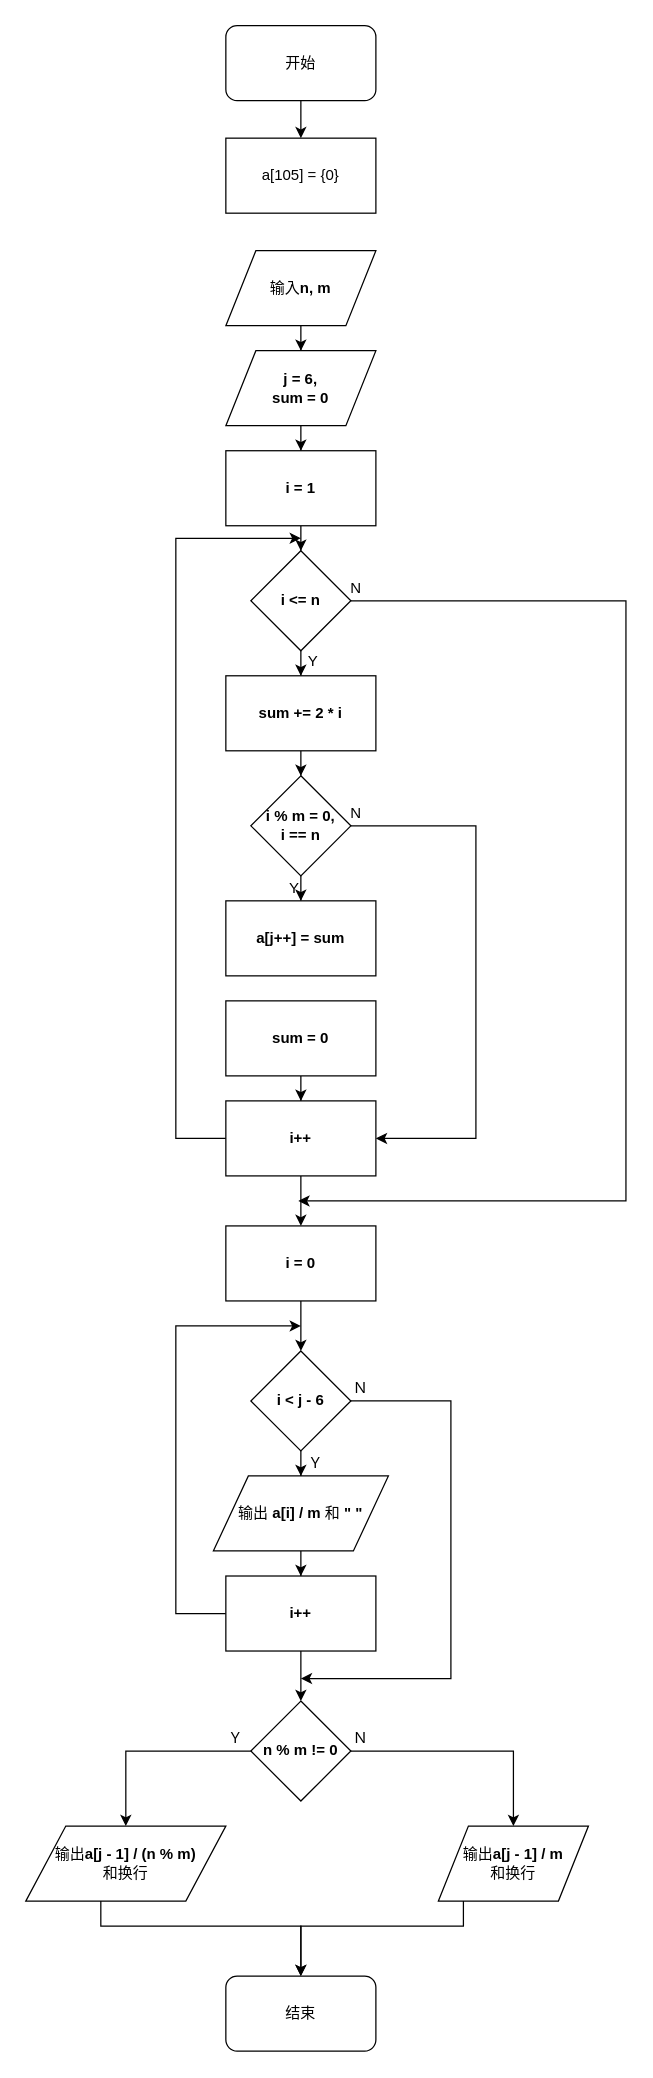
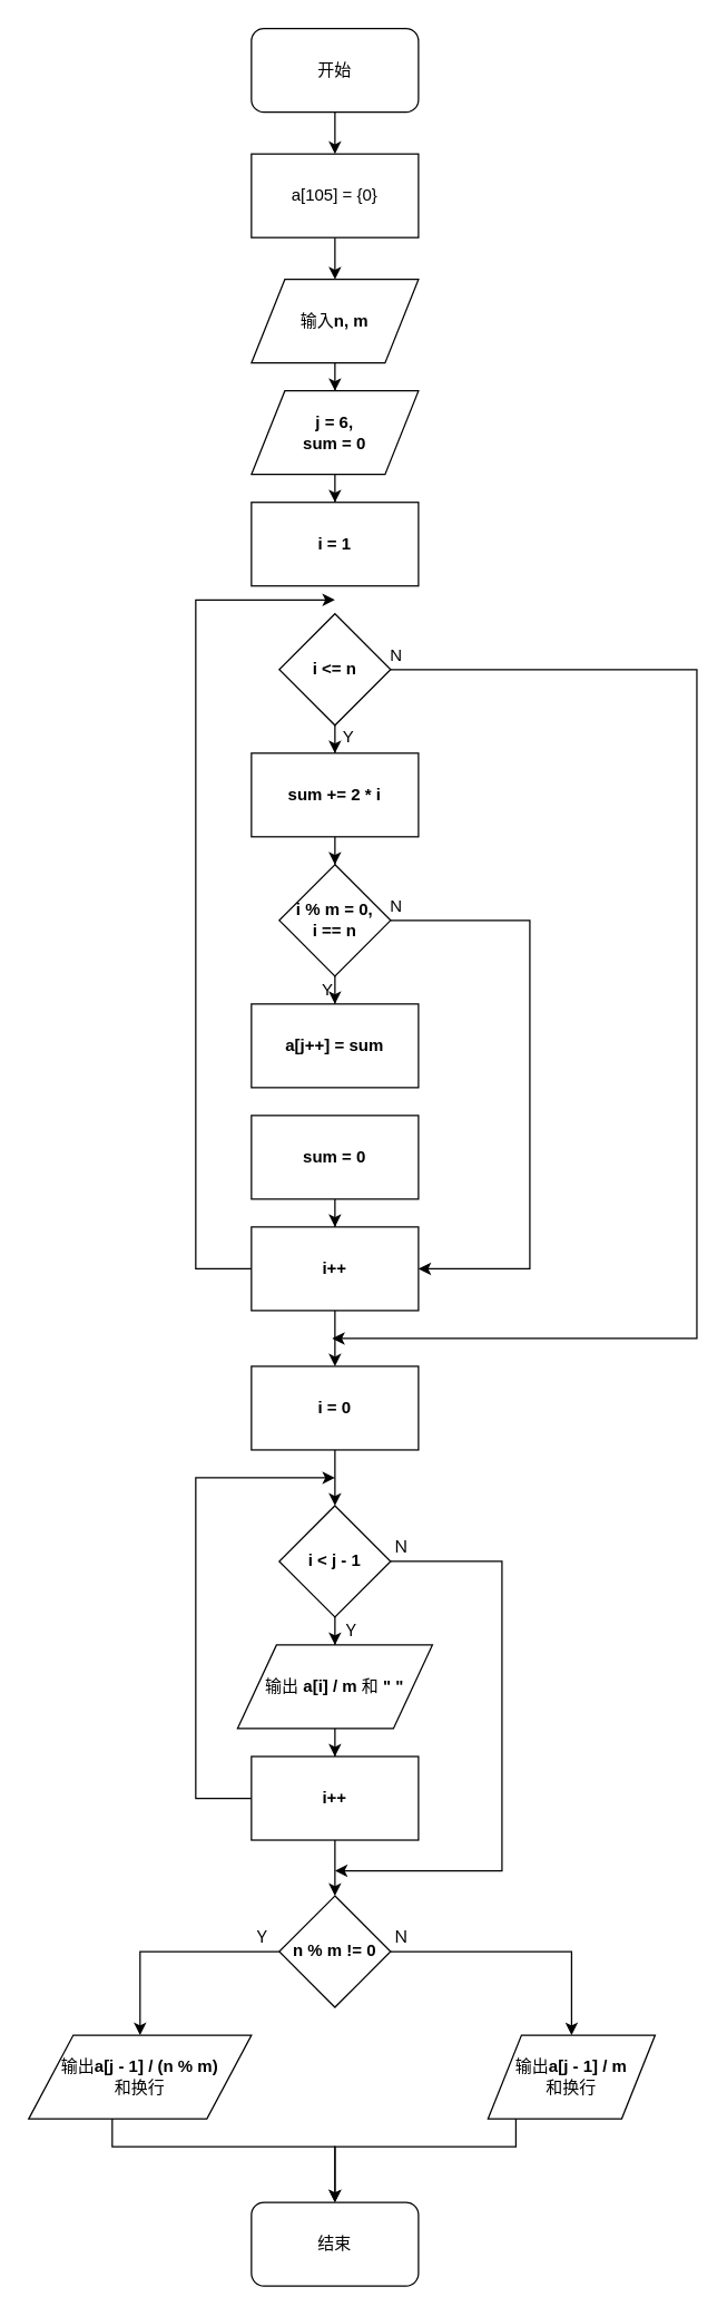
+ <mxCell id="6" value="" style="edgeStyle=orthogonalEdgeStyle;rounded=0;orthogonalLoop=1;jettySize=auto;html=1;" edge="1" parent="1" source="7" target="5"><mxGeometry relative="1" as="geometry" /></mxCell>
- <mxCell id="10" value="" style="edgeStyle=orthogonalEdgeStyle;rounded=0;orthogonalLoop=1;jettySize=auto;html=1;" edge="1" parent="1" source="11" target="14"><mxGeometry relative="1" as="geometry" /></mxCell>
- <mxCell id="34" value="&lt;b&gt;i &amp;lt; j - 6&lt;/b&gt;" style="rhombus;whiteSpace=wrap;html=1;" vertex="1" parent="1"><mxGeometry x="200" y="1080" width="80" height="80" as="geometry" /></mxCell>
+ <mxCell id="34" value="&lt;b&gt;i &amp;lt; j - 1&lt;/b&gt;" style="rhombus;whiteSpace=wrap;html=1;" vertex="1" parent="1"><mxGeometry x="200" y="1080" width="80" height="80" as="geometry" /></mxCell>
